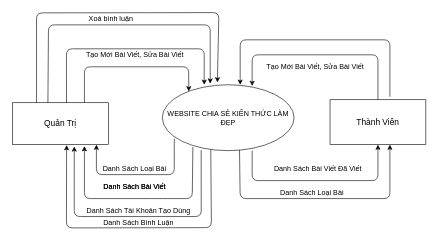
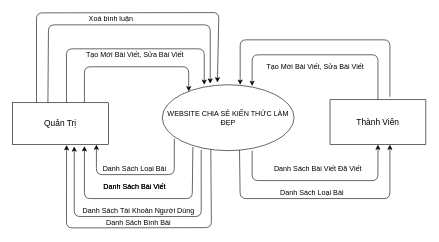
- <mxCell id="10" value="Danh Sách Tài Khoản Tạo Dùng" style="text;html=1;strokeColor=none;fillColor=none;align=center;verticalAlign=middle;whiteSpace=wrap;rounded=0;" parent="1" vertex="1"><mxGeometry x="131" y="341.02" width="199" height="20" as="geometry" /></mxCell>
+ <mxCell id="10" value="Danh Sách Tài Khoản Người Dùng" style="text;html=1;strokeColor=none;fillColor=none;align=center;verticalAlign=middle;whiteSpace=wrap;rounded=0;" parent="1" vertex="1"><mxGeometry x="131" y="341.02" width="199" height="20" as="geometry" /></mxCell>
- <mxCell id="26" value="Danh Sách Bình Luận" style="text;html=1;strokeColor=none;fillColor=none;align=center;verticalAlign=middle;whiteSpace=wrap;rounded=0;" vertex="1" parent="1"><mxGeometry x="131" y="361.02" width="199" height="20" as="geometry" /></mxCell>
+ <mxCell id="26" value="Danh Sách Bình Bài" style="text;html=1;strokeColor=none;fillColor=none;align=center;verticalAlign=middle;whiteSpace=wrap;rounded=0;" vertex="1" parent="1"><mxGeometry x="131" y="361.02" width="199" height="20" as="geometry" /></mxCell>
